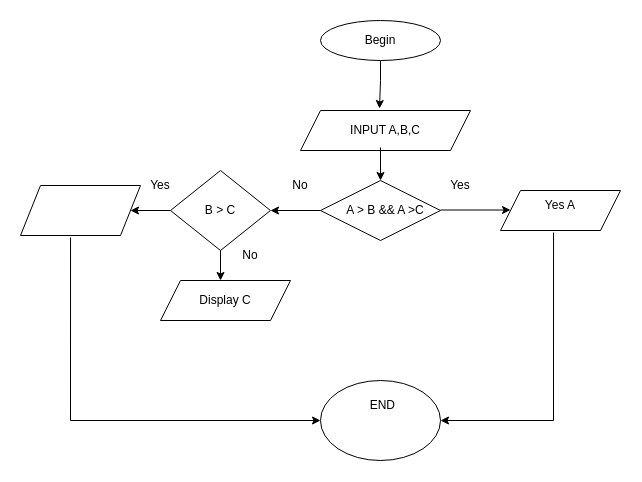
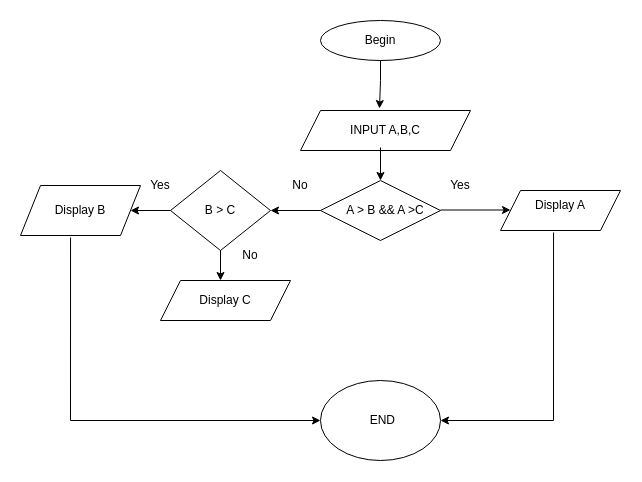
- <mxCell id="10" value="Yes A" style="text;html=1;align=center;verticalAlign=middle;whiteSpace=wrap;rounded=0;" vertex="1" parent="1"><mxGeometry x="530" y="190" width="60" height="30" as="geometry" /></mxCell>
+ <mxCell id="10" value="Display A" style="text;html=1;align=center;verticalAlign=middle;whiteSpace=wrap;rounded=0;" vertex="1" parent="1"><mxGeometry x="530" y="190" width="60" height="30" as="geometry" /></mxCell>
+ <mxCell id="18" value="Display B" style="text;html=1;align=center;verticalAlign=middle;whiteSpace=wrap;rounded=0;" vertex="1" parent="1"><mxGeometry x="50" y="195" width="60" height="30" as="geometry" /></mxCell>
- <mxCell id="28" value="END&amp;nbsp;" style="text;html=1;align=center;verticalAlign=middle;whiteSpace=wrap;rounded=0;" vertex="1" parent="1"><mxGeometry x="354" y="382.5" width="60" height="45" as="geometry" /></mxCell>
+ <mxCell id="28" value="END&amp;nbsp;" style="text;html=1;align=center;verticalAlign=middle;whiteSpace=wrap;rounded=0;" vertex="1" parent="1"><mxGeometry x="354" y="397.5" width="60" height="45" as="geometry" /></mxCell>
